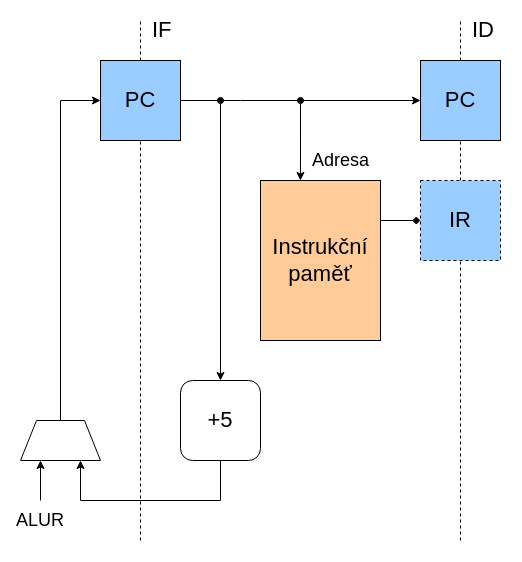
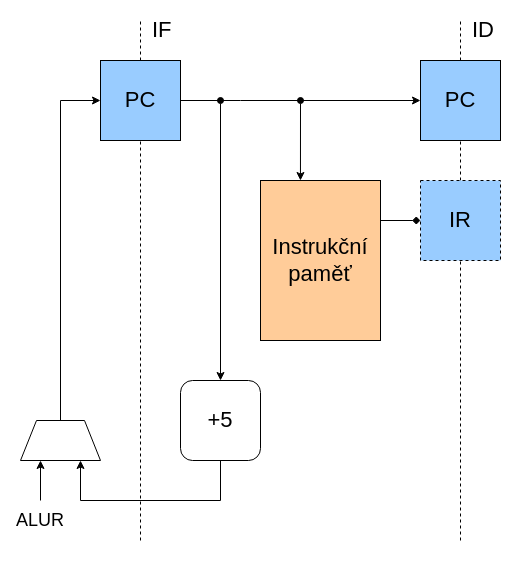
- <mxCell id="17" value="&lt;font style=&quot;font-size: 18px&quot;&gt;Adresa&lt;/font&gt;" style="text;html=1;strokeColor=none;fillColor=none;align=left;verticalAlign=middle;whiteSpace=wrap;rounded=0;" parent="1" vertex="1"><mxGeometry x="310" y="150" width="90" height="20" as="geometry" /></mxCell>
